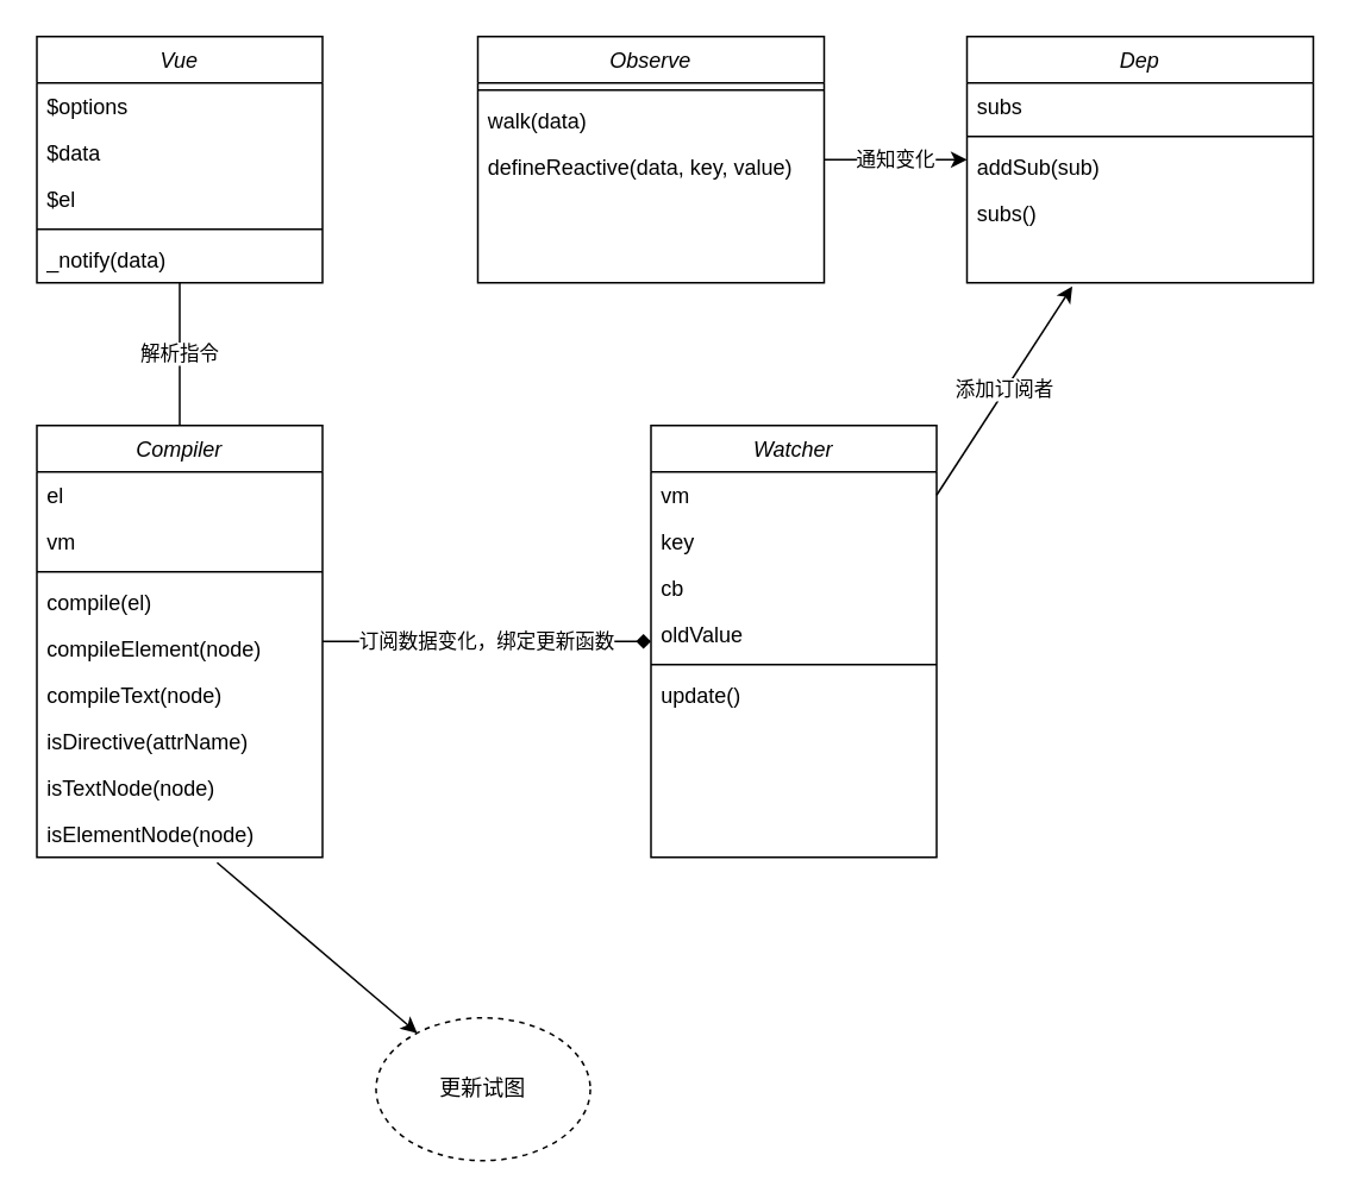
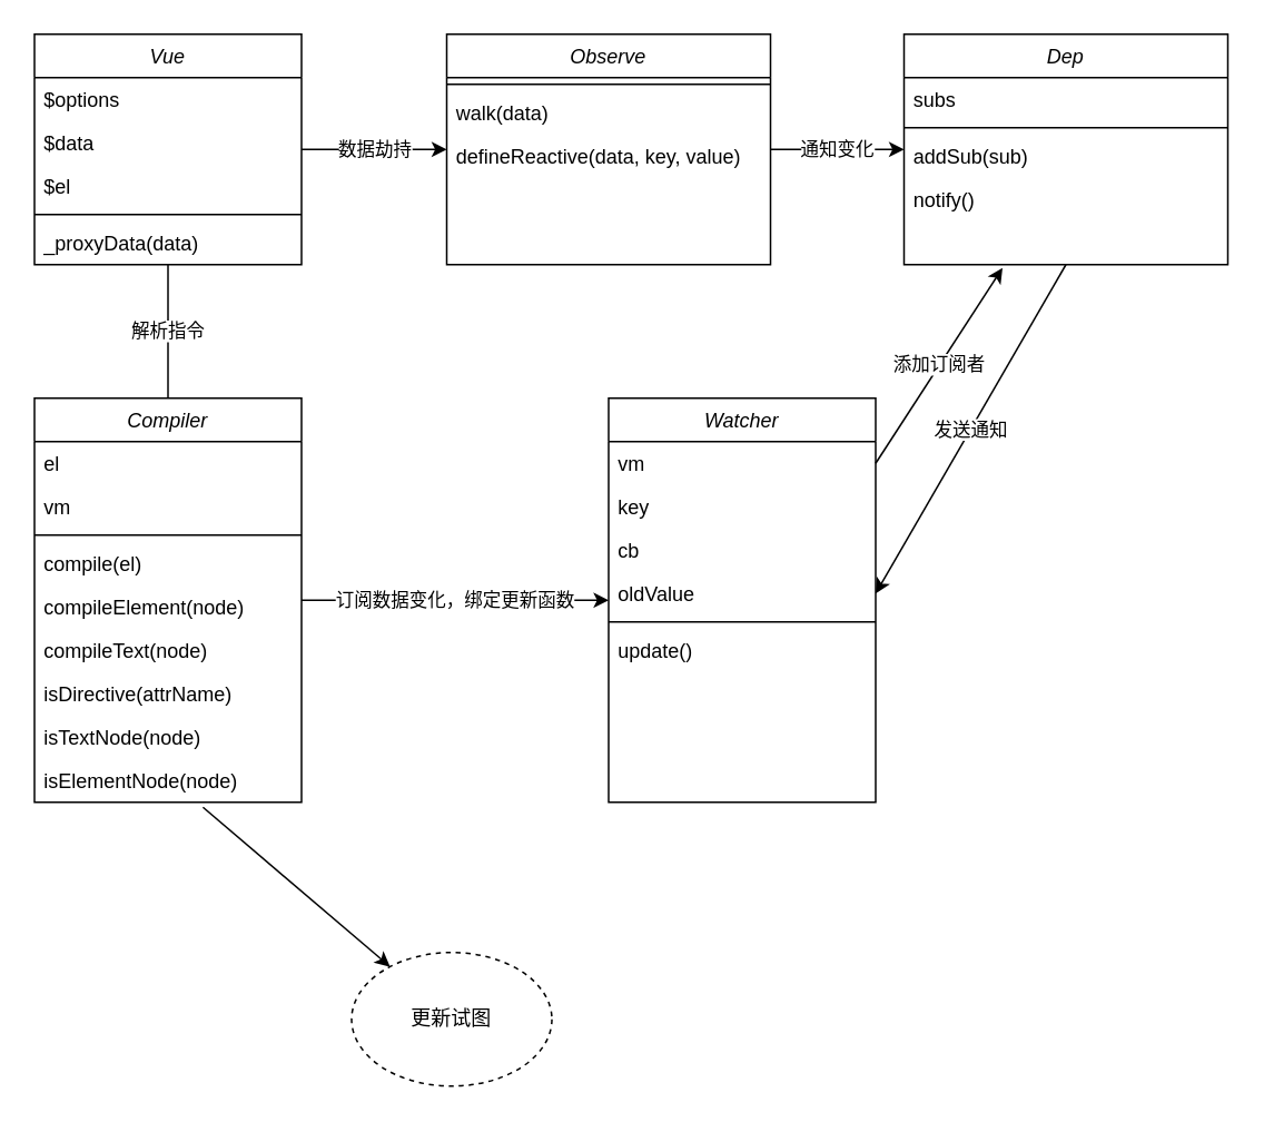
+ <mxCell id="2" value="数据劫持" style="edgeStyle=orthogonalEdgeStyle;rounded=0;orthogonalLoop=1;jettySize=auto;html=1;" parent="1" source="4" target="11" edge="1"><mxGeometry relative="1" as="geometry" /></mxCell>
- <mxCell id="30" value="subs()" style="text;align=left;verticalAlign=top;spacingLeft=4;spacingRight=4;overflow=hidden;rotatable=0;points=[[0,0.5],[1,0.5]];portConstraint=eastwest;" parent="26" vertex="1"><mxGeometry y="86" width="194" height="26" as="geometry" /></mxCell>
+ <mxCell id="30" value="notify()" style="text;align=left;verticalAlign=top;spacingLeft=4;spacingRight=4;overflow=hidden;rotatable=0;points=[[0,0.5],[1,0.5]];portConstraint=eastwest;" parent="26" vertex="1"><mxGeometry y="86" width="194" height="26" as="geometry" /></mxCell>
- <mxCell id="9" value="_notify(data)" style="text;align=left;verticalAlign=top;spacingLeft=4;spacingRight=4;overflow=hidden;rotatable=0;points=[[0,0.5],[1,0.5]];portConstraint=eastwest;" parent="4" vertex="1"><mxGeometry y="112" width="160" height="26" as="geometry" /></mxCell>
+ <mxCell id="9" value="_proxyData(data)" style="text;align=left;verticalAlign=top;spacingLeft=4;spacingRight=4;overflow=hidden;rotatable=0;points=[[0,0.5],[1,0.5]];portConstraint=eastwest;" parent="4" vertex="1"><mxGeometry y="112" width="160" height="26" as="geometry" /></mxCell>
+ <mxCell id="38" value="发送通知" style="endArrow=classic;html=1;rounded=0;exitX=0.5;exitY=1;exitDx=0;exitDy=0;entryX=1;entryY=0.5;entryDx=0;entryDy=0;" parent="1" source="26" target="35" edge="1"><mxGeometry width="50" height="50" relative="1" as="geometry"><mxPoint x="340" y="280" as="sourcePoint" /><mxPoint x="390" y="230" as="targetPoint" /></mxGeometry></mxCell>
- <mxCell id="15" value="订阅数据变化，绑定更新函数" style="edgeStyle=orthogonalEdgeStyle;rounded=0;orthogonalLoop=1;jettySize=auto;html=1;endArrow=diamond;" parent="1" source="16" target="31" edge="1"><mxGeometry relative="1" as="geometry" /></mxCell>
+ <mxCell id="15" value="订阅数据变化，绑定更新函数" style="edgeStyle=orthogonalEdgeStyle;rounded=0;orthogonalLoop=1;jettySize=auto;html=1;" parent="1" source="16" target="31" edge="1"><mxGeometry relative="1" as="geometry" /></mxCell>
